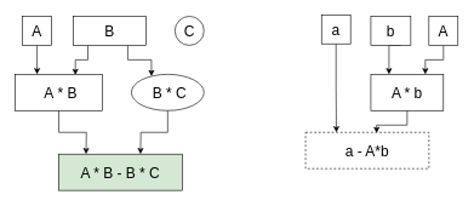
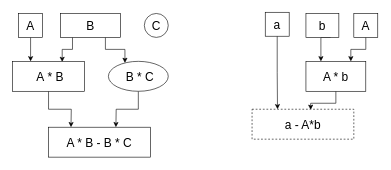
- <mxCell id="12" value="&lt;font style=&quot;font-size: 20px&quot;&gt;A * B - B * C&lt;/font&gt;" style="rounded=0;whiteSpace=wrap;html=1;fillColor=#d5e8d4;" vertex="1" parent="1"><mxGeometry x="80" y="212" width="170" height="50" as="geometry" /></mxCell>
+ <mxCell id="12" value="&lt;font style=&quot;font-size: 20px&quot;&gt;A * B - B * C&lt;/font&gt;" style="rounded=0;whiteSpace=wrap;html=1;" vertex="1" parent="1"><mxGeometry x="80" y="212" width="170" height="50" as="geometry" /></mxCell>
